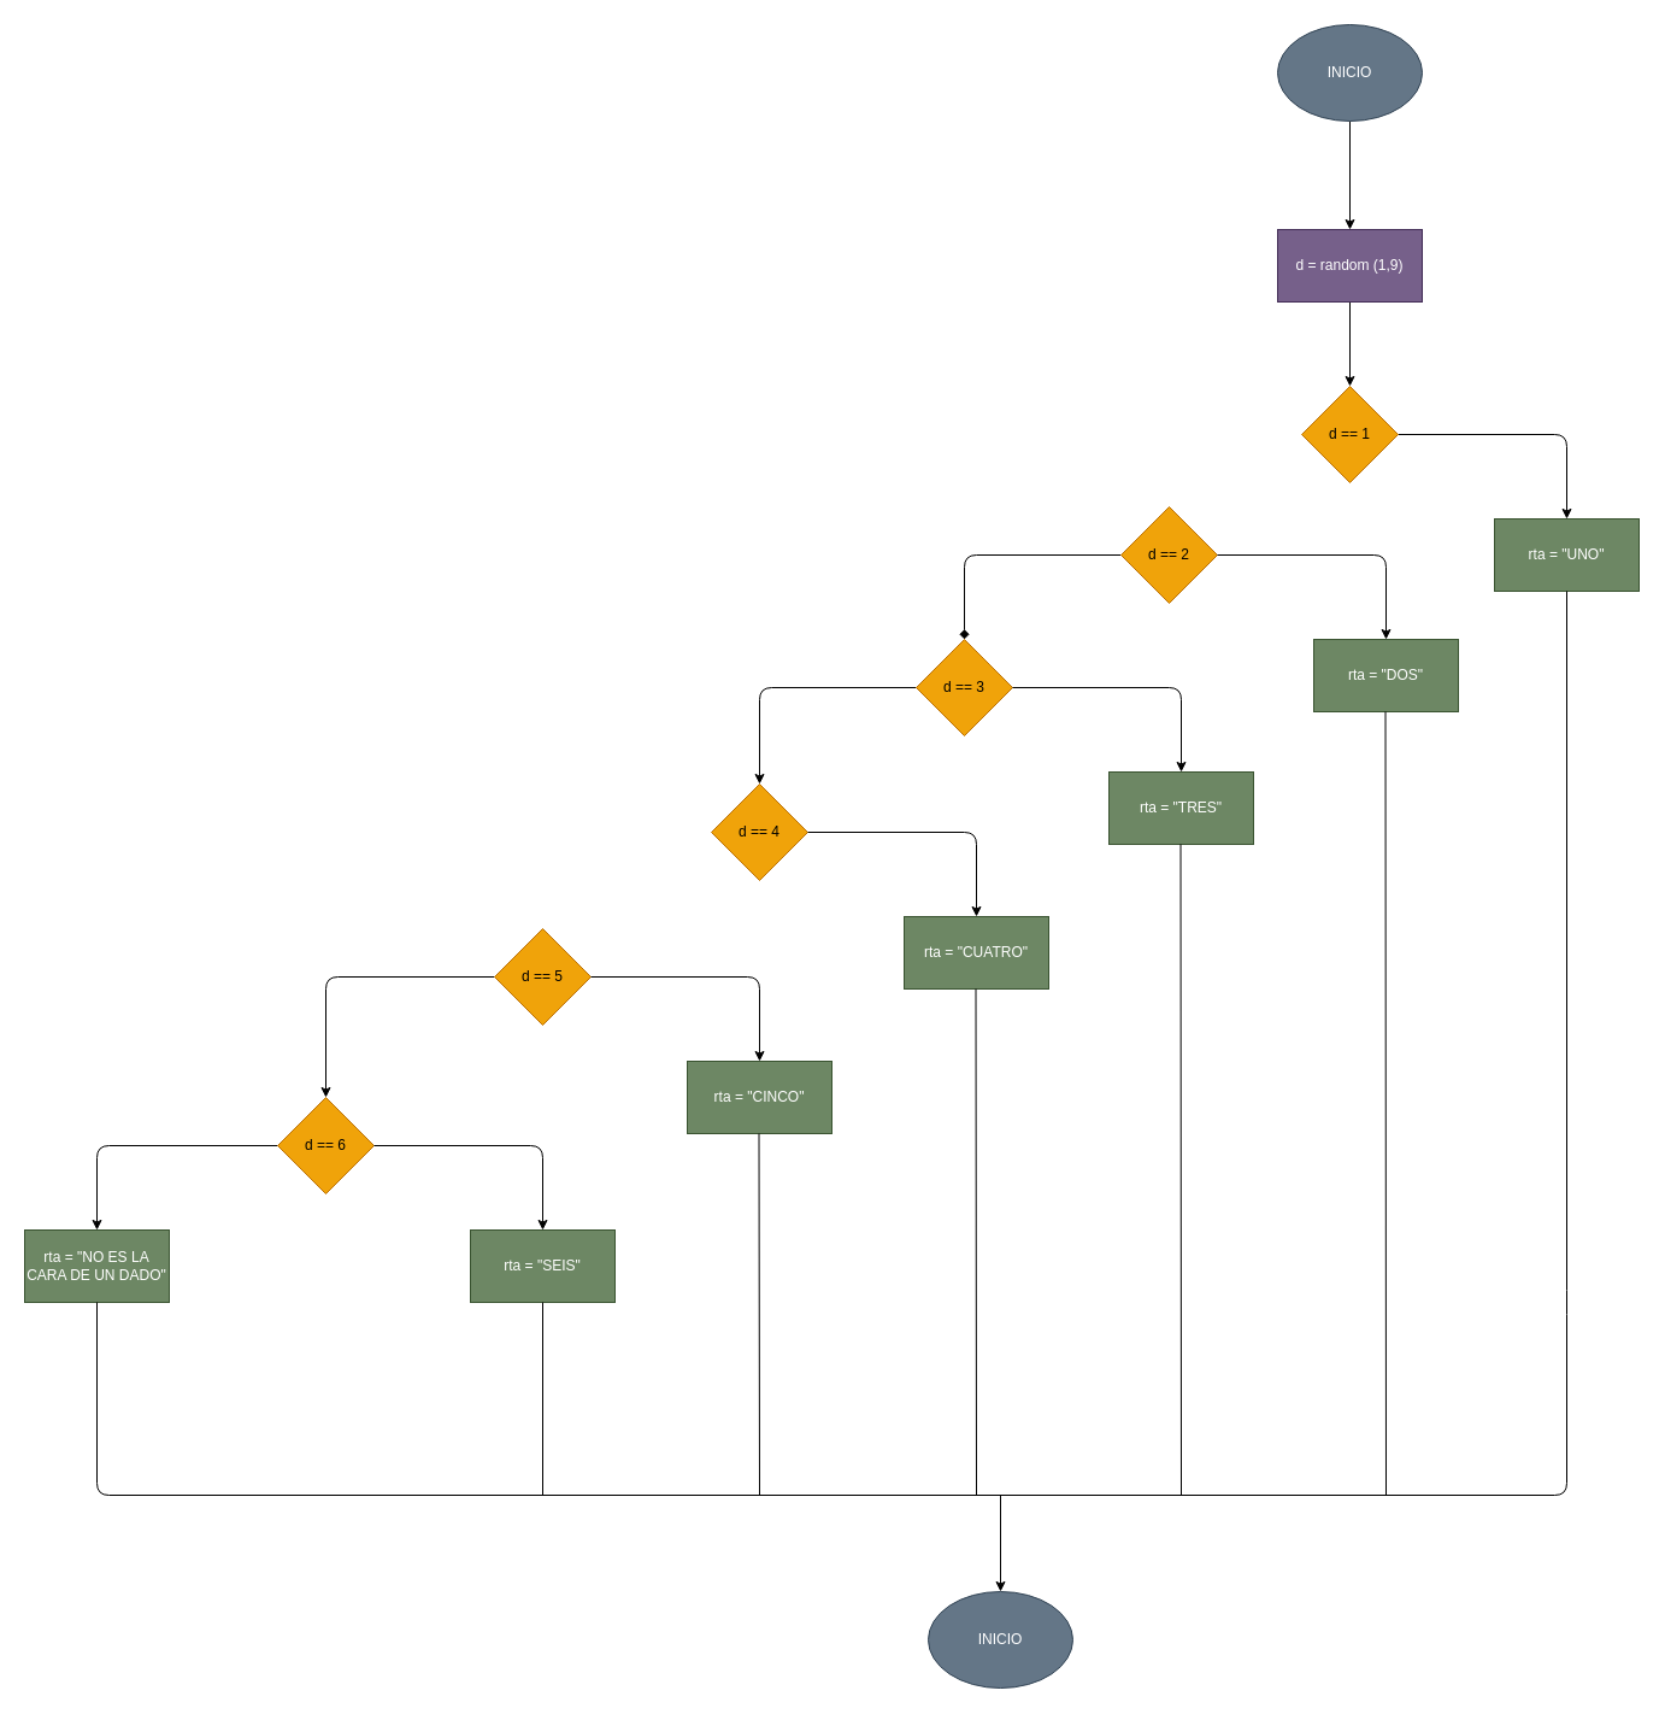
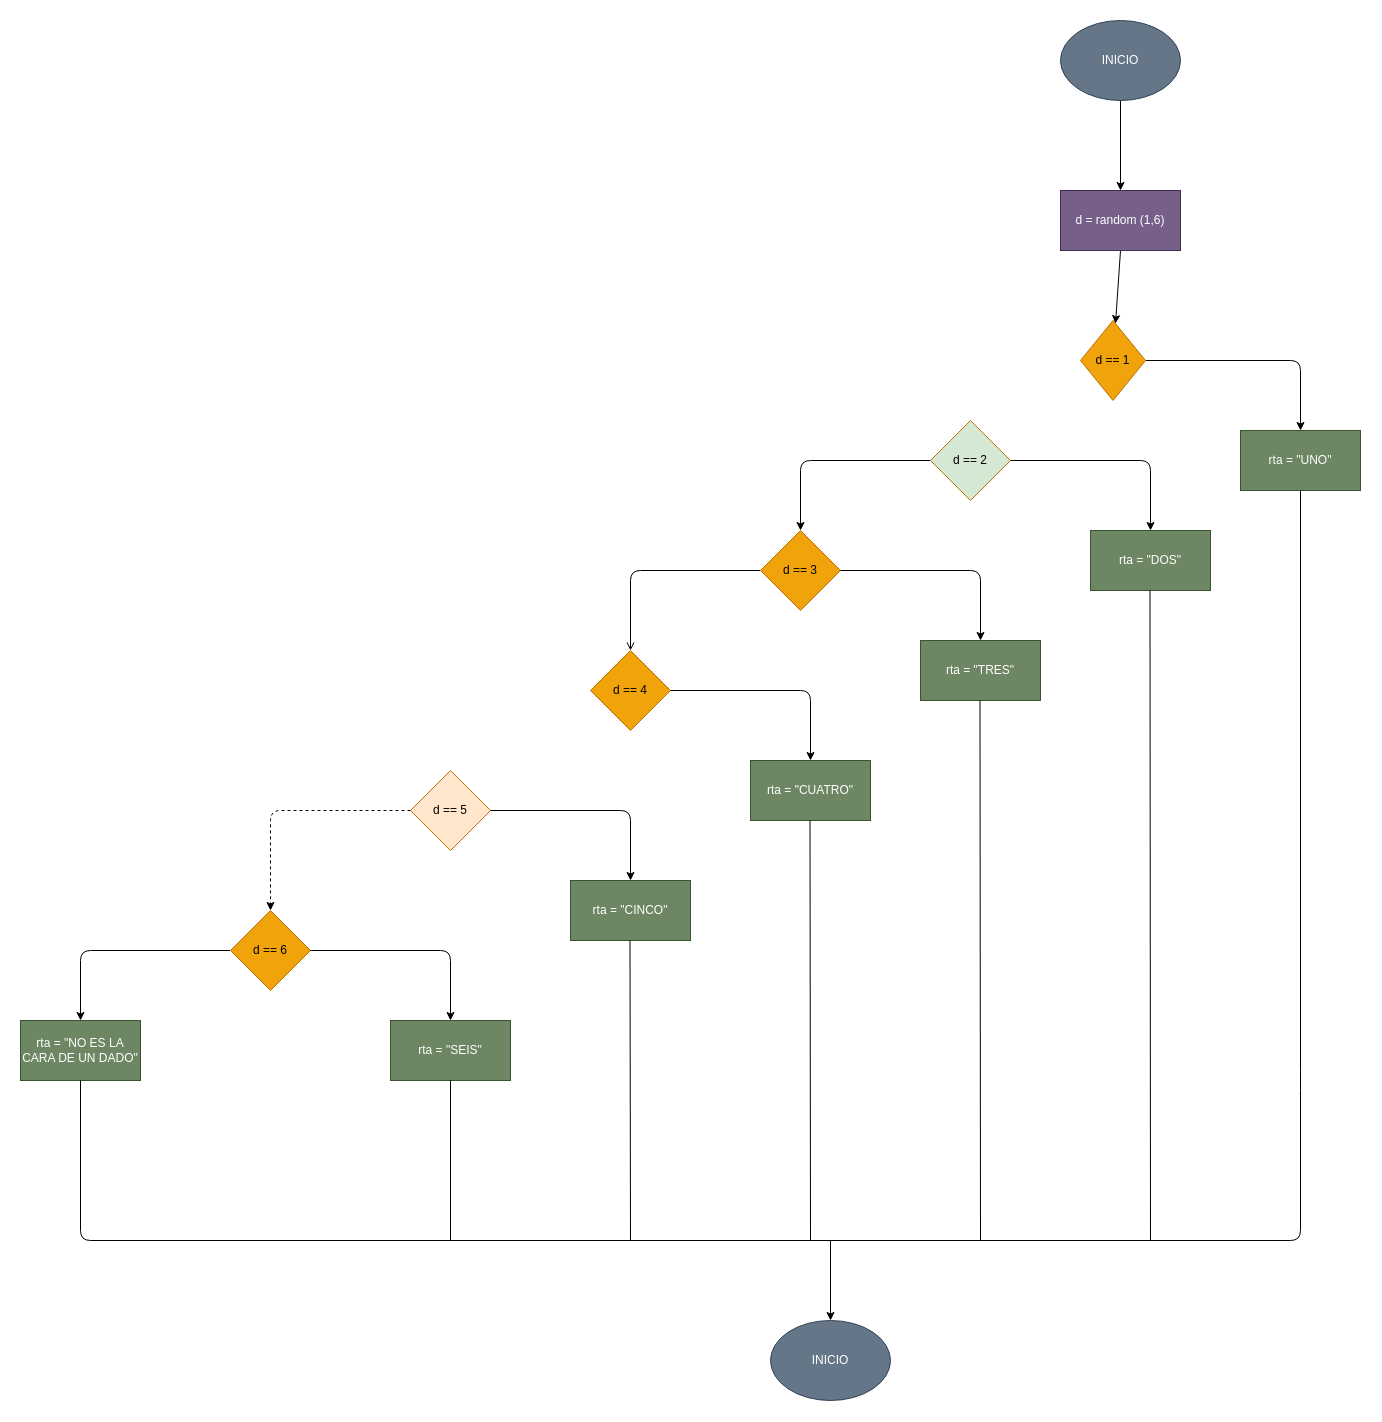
- <mxCell id="7" value="d = random (1,9)" style="rounded=0;whiteSpace=wrap;html=1;fillColor=#76608a;fontColor=#ffffff;strokeColor=#432D57;" parent="1" vertex="1"><mxGeometry x="1060" y="190" width="120" height="60" as="geometry" /></mxCell>
+ <mxCell id="7" value="d = random (1,6)" style="rounded=0;whiteSpace=wrap;html=1;fillColor=#76608a;fontColor=#ffffff;strokeColor=#432D57;" parent="1" vertex="1"><mxGeometry x="1060" y="190" width="120" height="60" as="geometry" /></mxCell>
- <mxCell id="6" value="d == 1" style="rhombus;whiteSpace=wrap;html=1;fillColor=#f0a30a;fontColor=#000000;strokeColor=#BD7000;" parent="1" vertex="1"><mxGeometry x="1080" y="320" width="80" height="80" as="geometry" /></mxCell>
+ <mxCell id="6" value="d == 1" style="rhombus;whiteSpace=wrap;html=1;fillColor=#f0a30a;fontColor=#000000;strokeColor=#BD7000;" parent="1" vertex="1"><mxGeometry x="1080" y="320" width="65" height="80" as="geometry" /></mxCell>
- <mxCell id="10" value="d == 2" style="rhombus;whiteSpace=wrap;html=1;fillColor=#f0a30a;fontColor=#000000;strokeColor=#BD7000;" parent="1" vertex="1"><mxGeometry x="930" y="420" width="80" height="80" as="geometry" /></mxCell>
+ <mxCell id="10" value="d == 2" style="rhombus;whiteSpace=wrap;html=1;fillColor=#d5e8d4;fontColor=#000000;strokeColor=#BD7000;" parent="1" vertex="1"><mxGeometry x="930" y="420" width="80" height="80" as="geometry" /></mxCell>
- <mxCell id="9" value="" style="edgeStyle=none;html=1;endArrow=diamond;" parent="1" source="10" target="12" edge="1"><mxGeometry relative="1" as="geometry"><Array as="points"><mxPoint x="800" y="460" /></Array></mxGeometry></mxCell>
+ <mxCell id="9" value="" style="edgeStyle=none;html=1;" parent="1" source="10" target="12" edge="1"><mxGeometry relative="1" as="geometry"><Array as="points"><mxPoint x="800" y="460" /></Array></mxGeometry></mxCell>
- <mxCell id="11" value="" style="edgeStyle=none;html=1;" parent="1" source="12" target="13" edge="1"><mxGeometry relative="1" as="geometry"><Array as="points"><mxPoint x="630" y="570" /></Array></mxGeometry></mxCell>
+ <mxCell id="11" value="" style="edgeStyle=none;html=1;endArrow=open;" parent="1" source="12" target="13" edge="1"><mxGeometry relative="1" as="geometry"><Array as="points"><mxPoint x="630" y="570" /></Array></mxGeometry></mxCell>
- <mxCell id="14" value="" style="edgeStyle=none;html=1;" parent="1" source="15" target="17" edge="1"><mxGeometry relative="1" as="geometry"><Array as="points"><mxPoint x="270" y="810" /></Array></mxGeometry></mxCell>
+ <mxCell id="14" value="" style="edgeStyle=none;html=1;dashed=1;" parent="1" source="15" target="17" edge="1"><mxGeometry relative="1" as="geometry"><Array as="points"><mxPoint x="270" y="810" /></Array></mxGeometry></mxCell>
- <mxCell id="15" value="d == 5" style="rhombus;whiteSpace=wrap;html=1;fillColor=#f0a30a;fontColor=#000000;strokeColor=#BD7000;" parent="1" vertex="1"><mxGeometry x="410" y="770" width="80" height="80" as="geometry" /></mxCell>
+ <mxCell id="15" value="d == 5" style="rhombus;whiteSpace=wrap;html=1;fillColor=#ffe6cc;fontColor=#000000;strokeColor=#BD7000;" parent="1" vertex="1"><mxGeometry x="410" y="770" width="80" height="80" as="geometry" /></mxCell>
